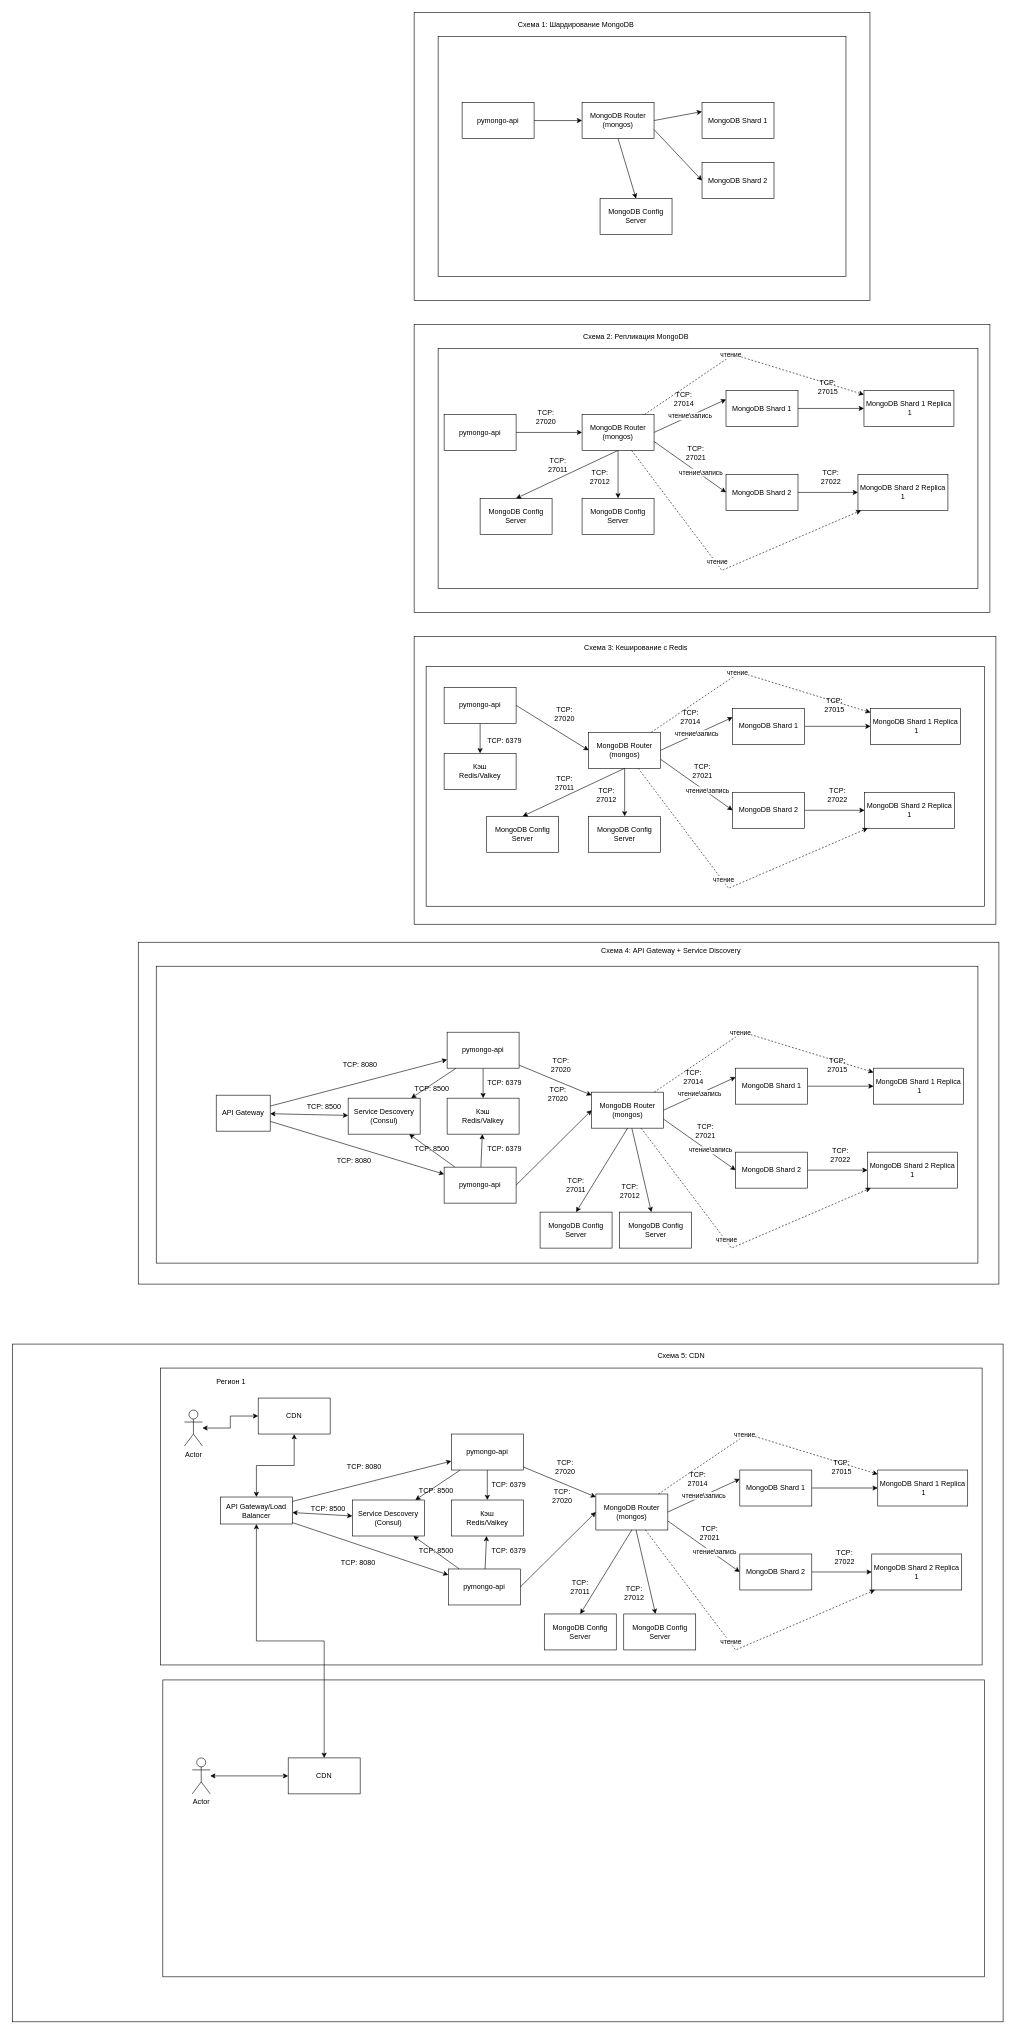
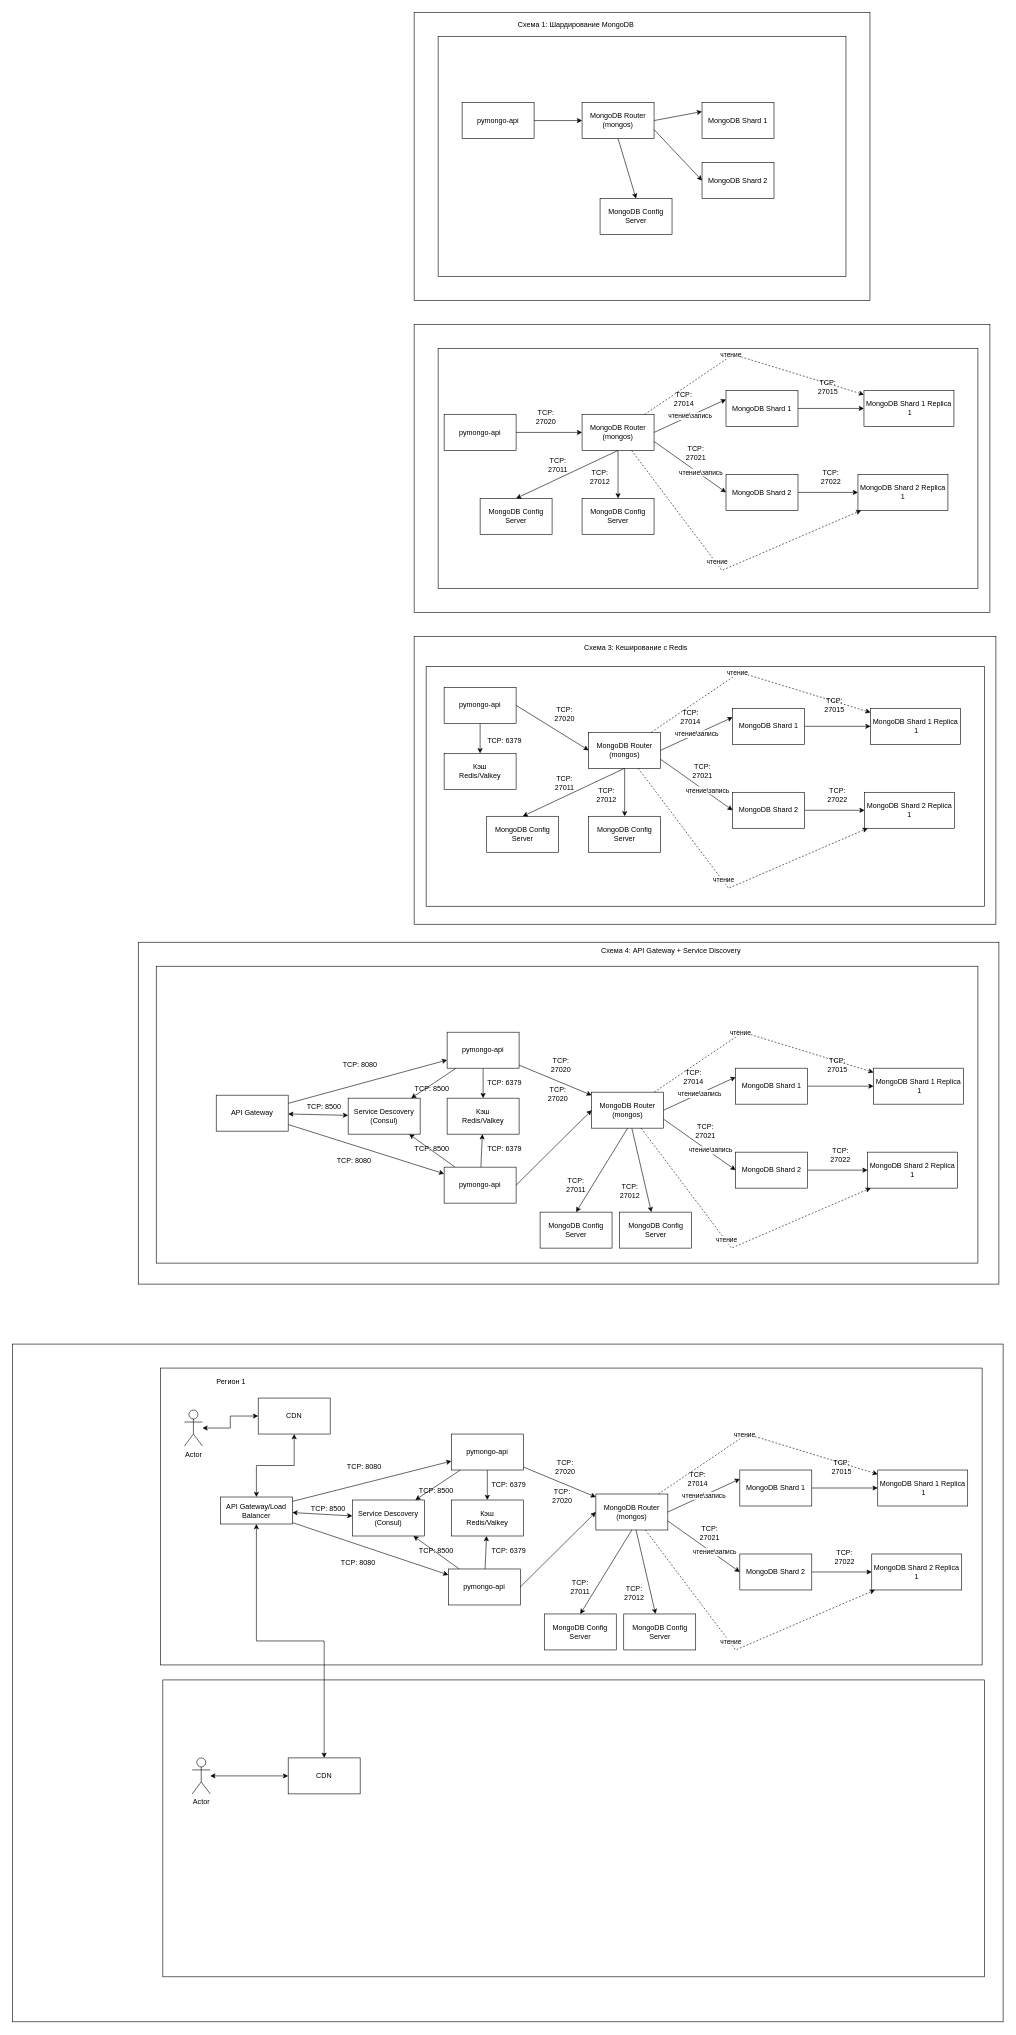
- <mxCell id="34" value="Схема 2: Репликация MongoDB" style="text;html=1;strokeColor=none;fillColor=none;align=center;verticalAlign=middle;whiteSpace=wrap;rounded=0;" parent="1" vertex="1"><mxGeometry x="960" y="550" width="200" height="20" as="geometry" /></mxCell>
- <mxCell id="115" value="API Gateway" style="rounded=0;whiteSpace=wrap;html=1;" parent="1" vertex="1"><mxGeometry x="360" y="1825" width="90" height="60" as="geometry" /></mxCell>
+ <mxCell id="115" value="API Gateway" style="rounded=0;whiteSpace=wrap;html=1;" parent="1" vertex="1"><mxGeometry x="360" y="1825" width="120" height="60" as="geometry" /></mxCell>
- <mxCell id="131" value="Схема 5: CDN" style="text;html=1;strokeColor=none;fillColor=none;align=center;verticalAlign=middle;whiteSpace=wrap;rounded=0;" vertex="1" parent="1"><mxGeometry x="993" y="2250" width="285" height="20" as="geometry" /></mxCell>
